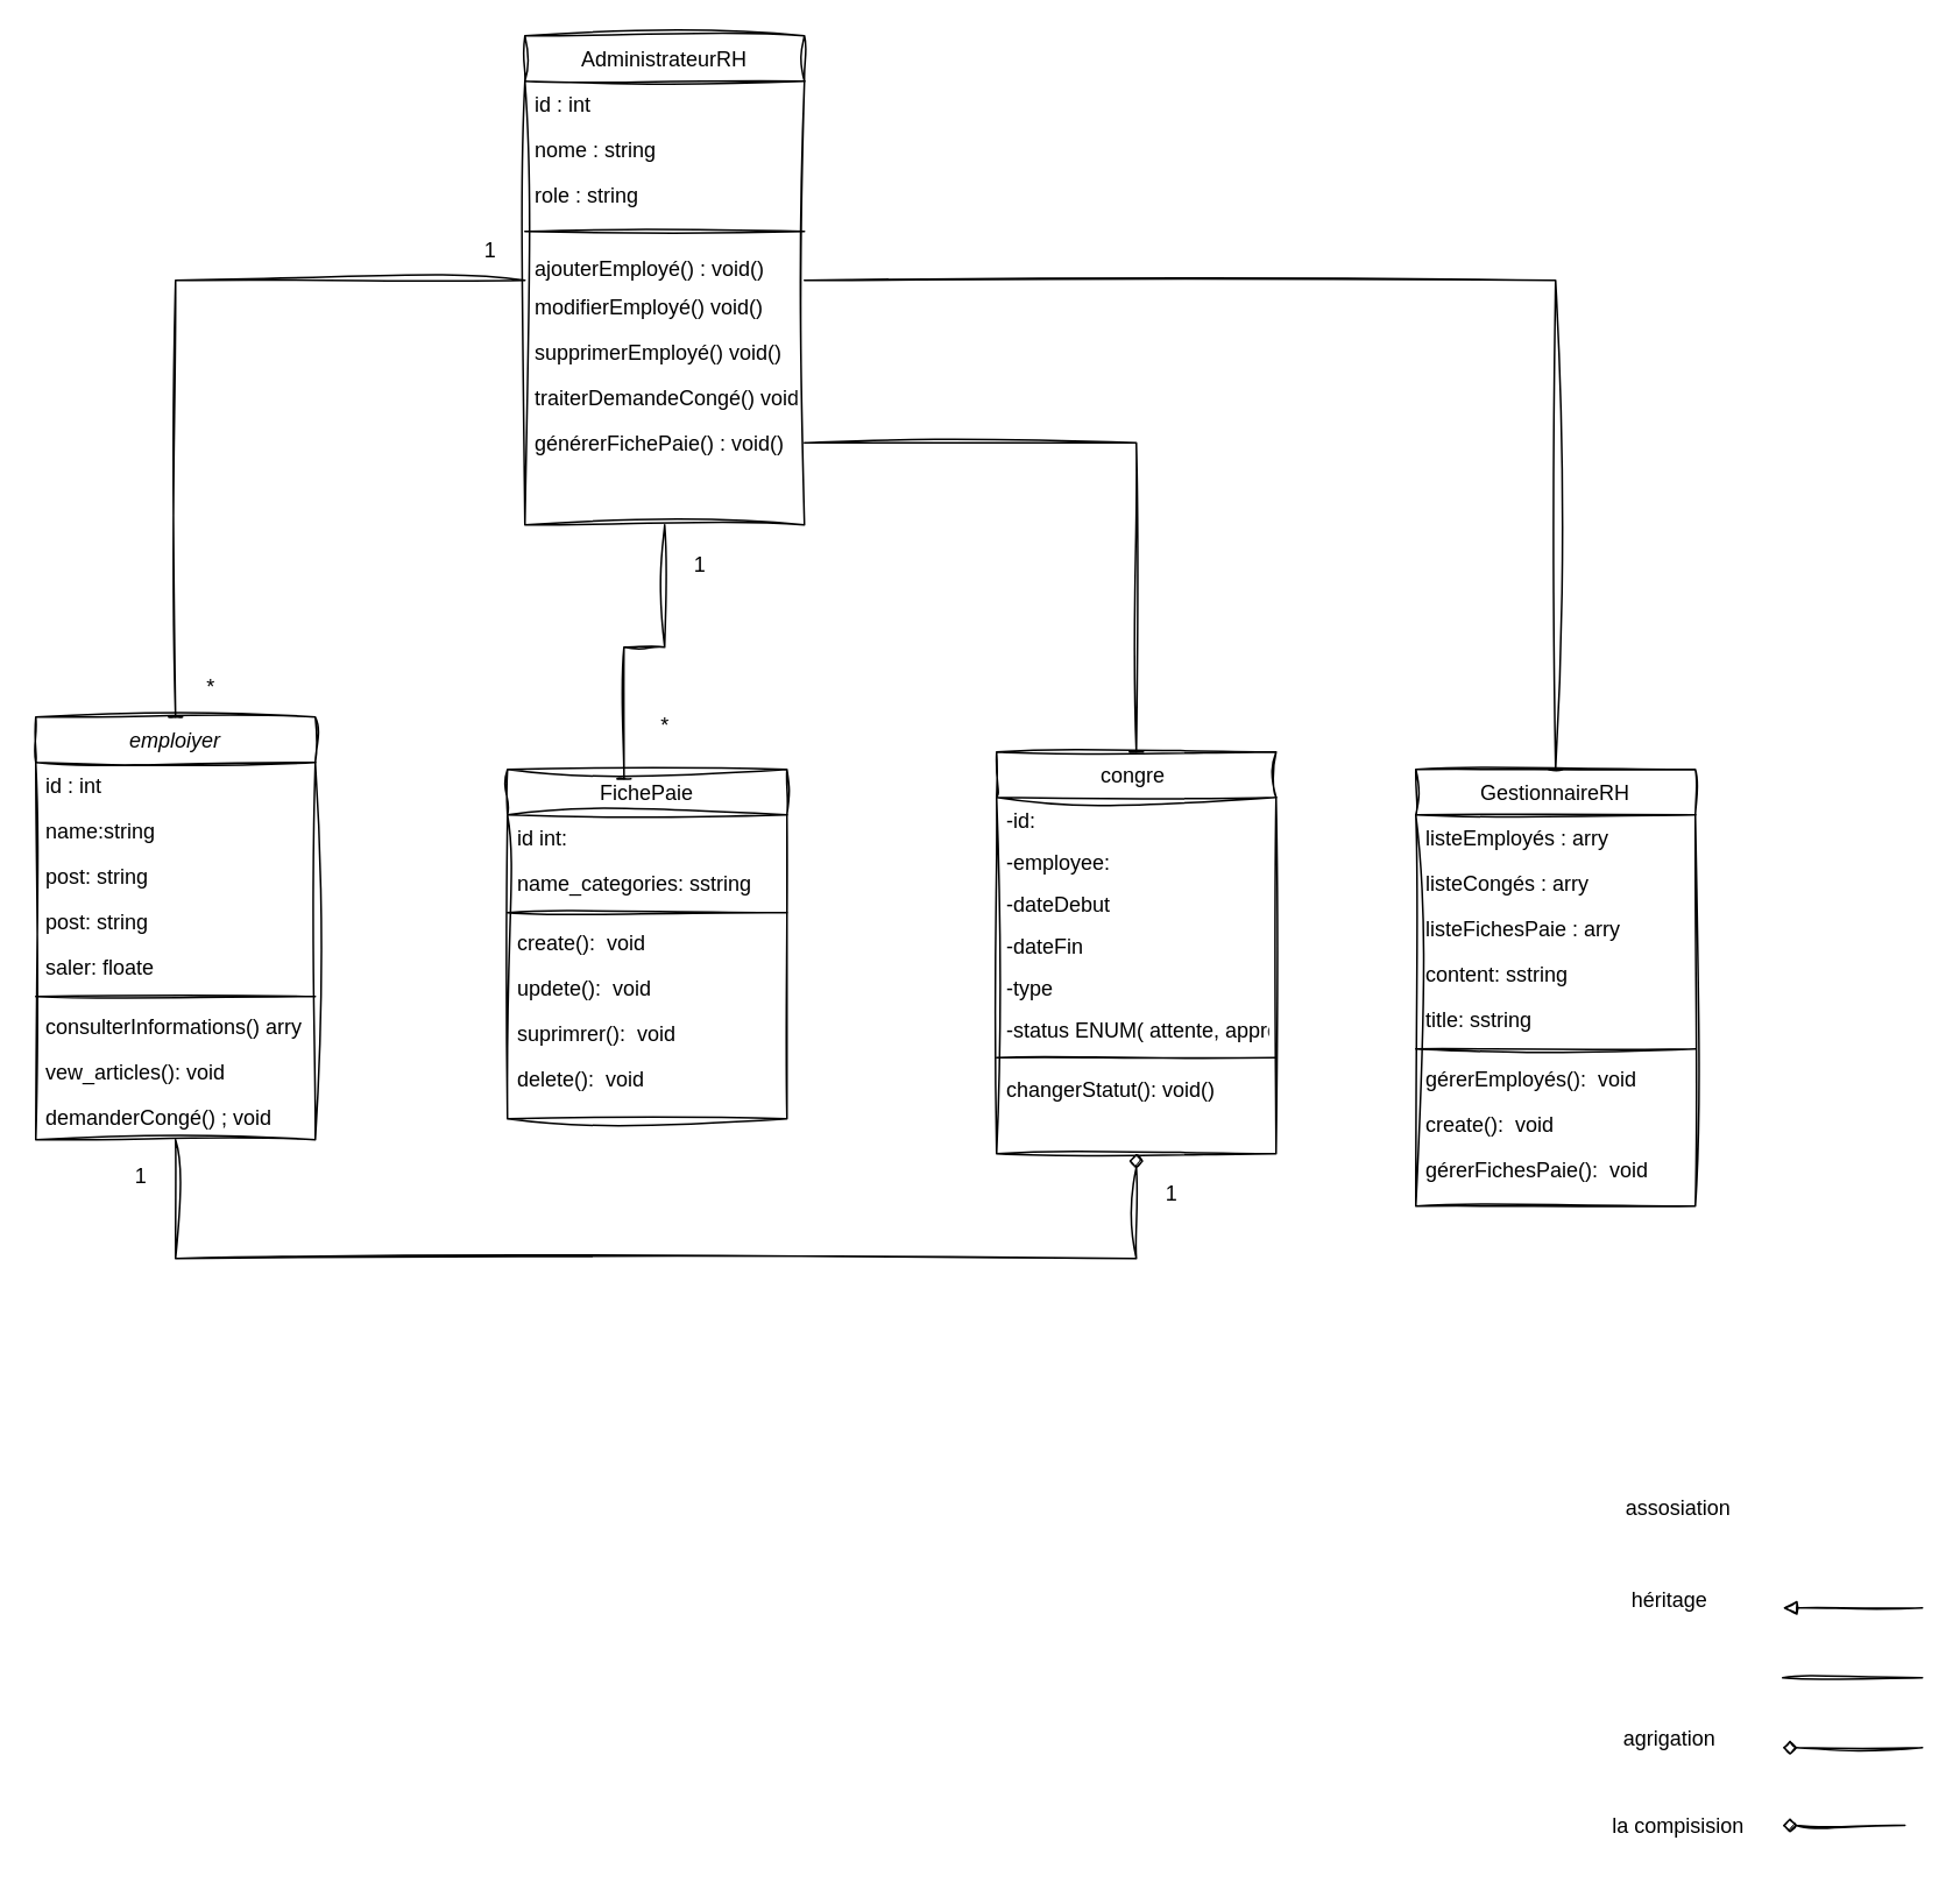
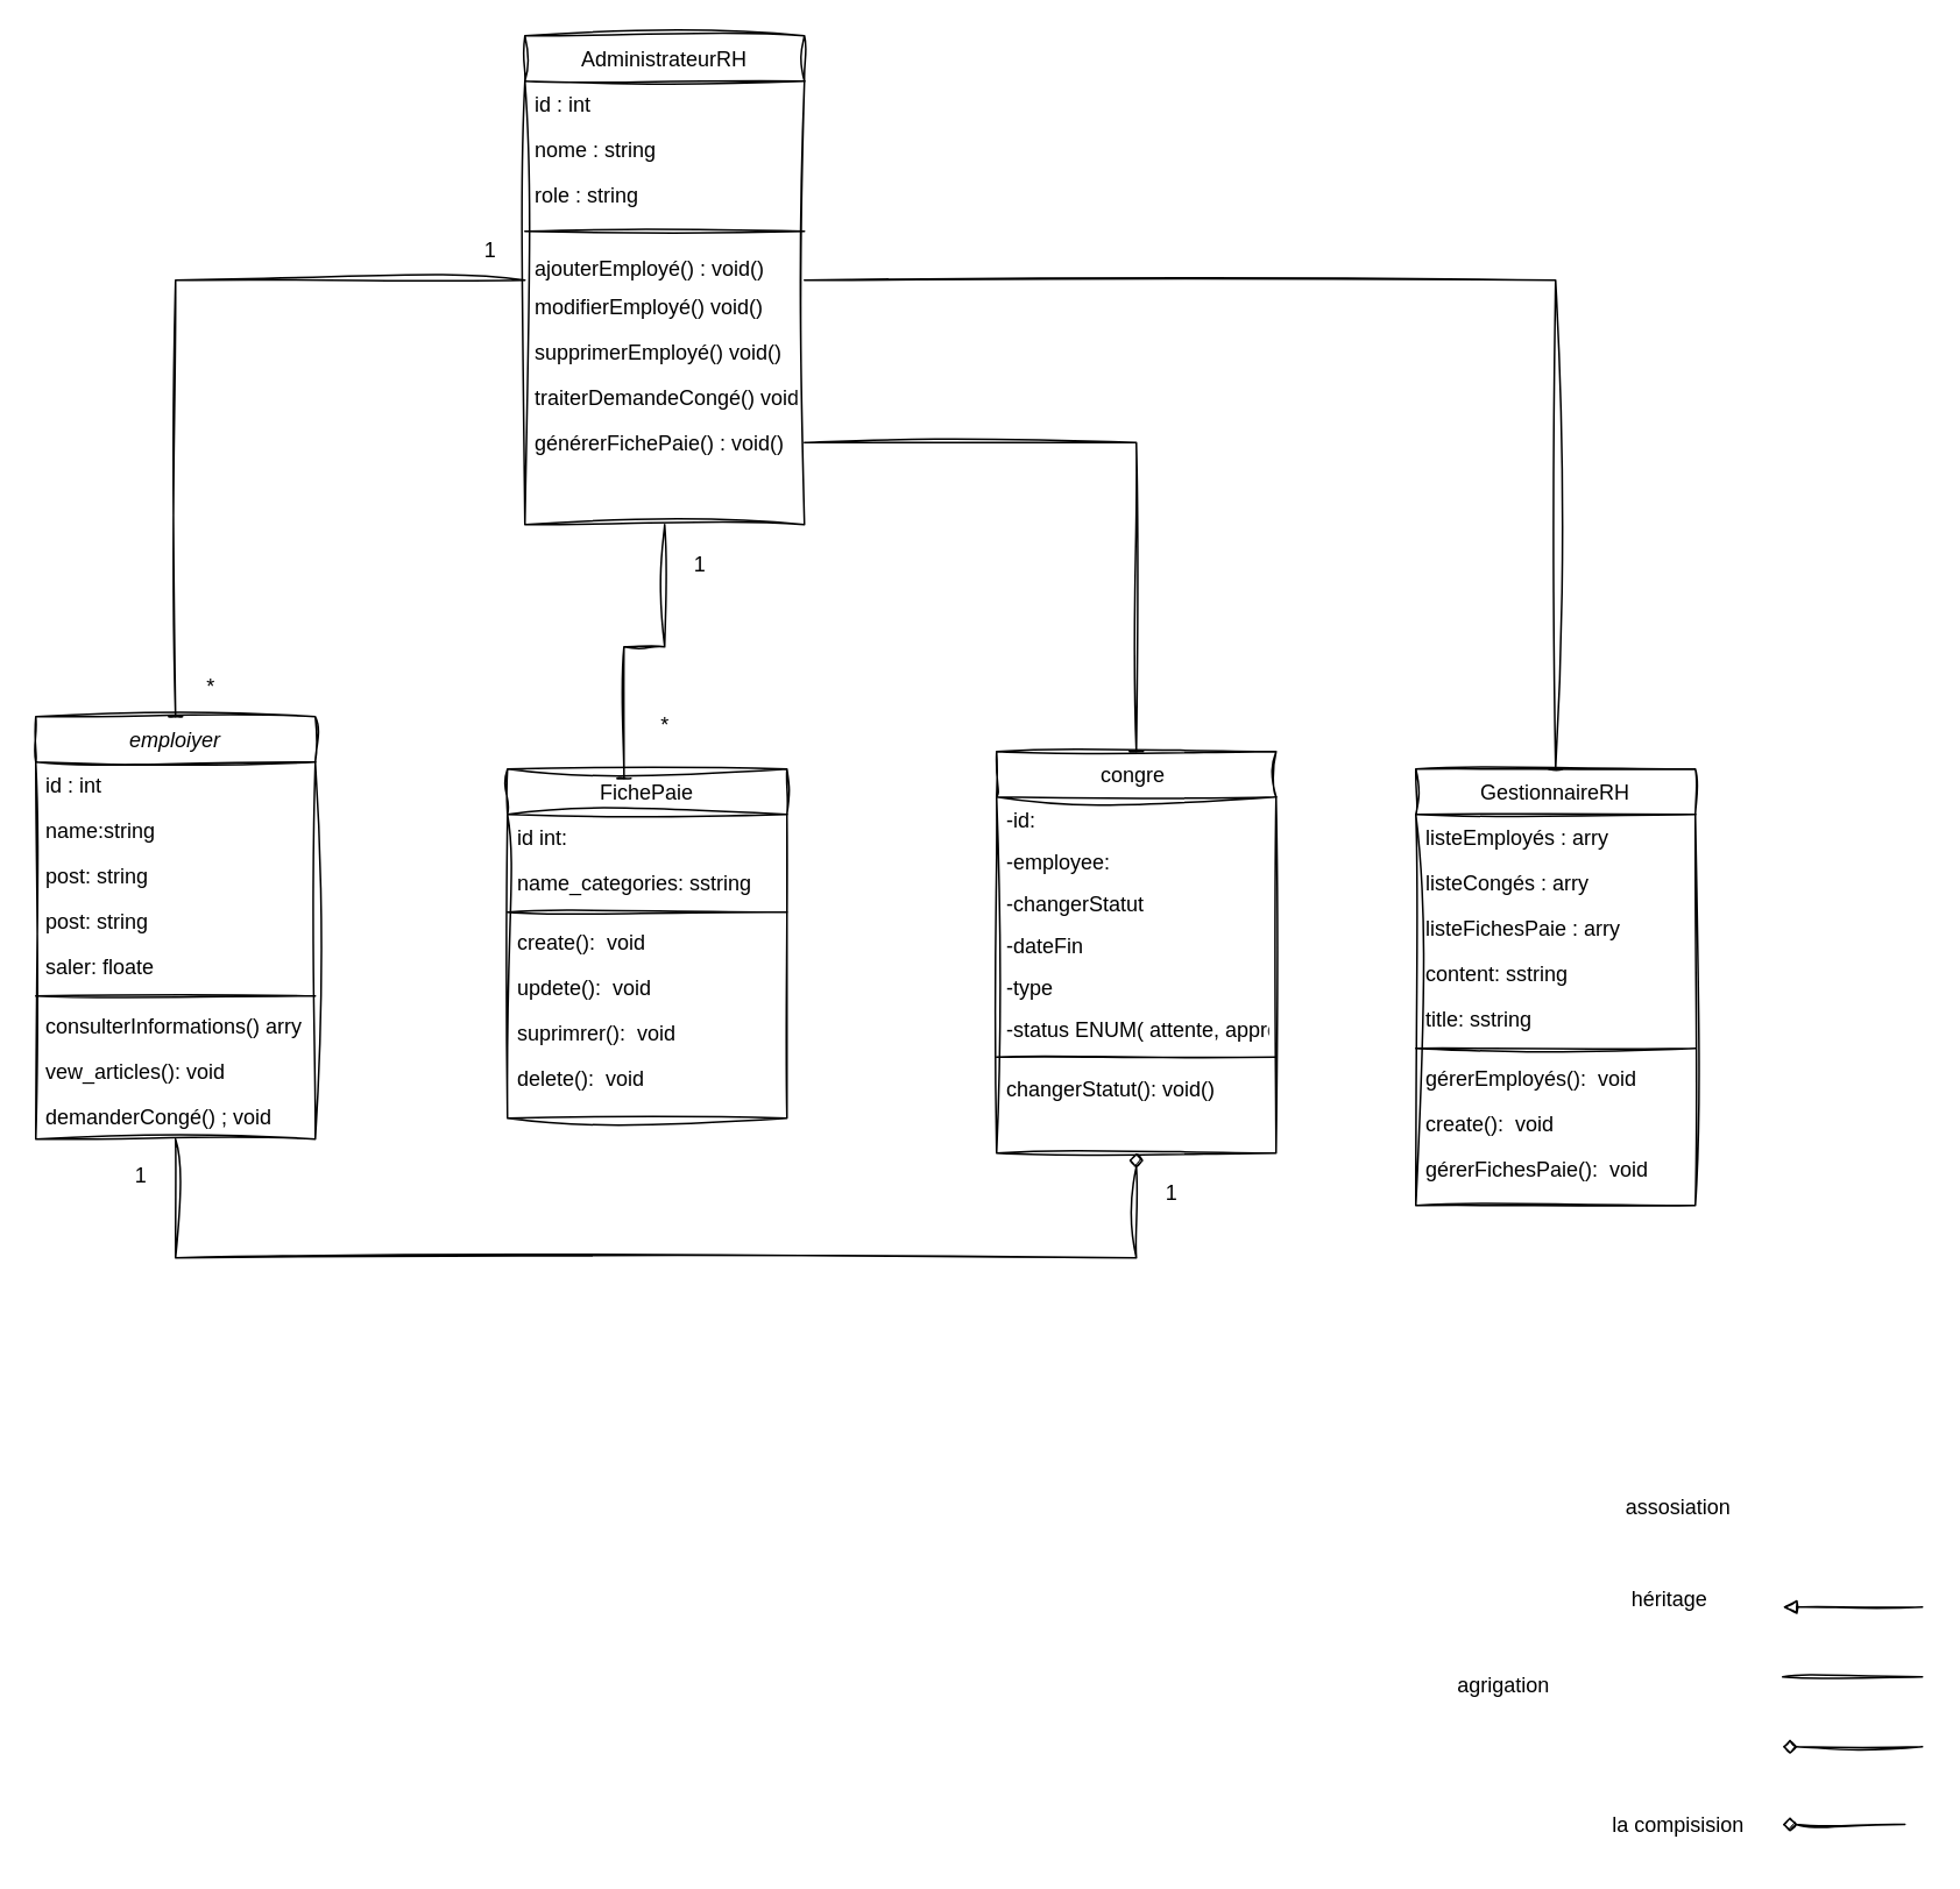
- <mxCell id="34" value="-dateDebut&#10;" style="text;align=left;verticalAlign=top;spacingLeft=4;spacingRight=4;overflow=hidden;rotatable=0;points=[[0,0.5],[1,0.5]];portConstraint=eastwest;sketch=1;curveFitting=1;jiggle=2;rounded=0;" parent="31" vertex="1"><mxGeometry y="74" width="160" height="24" as="geometry" /></mxCell>
+ <mxCell id="34" value="-changerStatut&#10;" style="text;align=left;verticalAlign=top;spacingLeft=4;spacingRight=4;overflow=hidden;rotatable=0;points=[[0,0.5],[1,0.5]];portConstraint=eastwest;sketch=1;curveFitting=1;jiggle=2;rounded=0;" parent="31" vertex="1"><mxGeometry y="74" width="160" height="24" as="geometry" /></mxCell>
- <mxCell id="57" value="agrigation" style="text;html=1;align=center;verticalAlign=middle;resizable=0;points=[];autosize=1;strokeColor=none;fillColor=none;sketch=1;curveFitting=1;jiggle=2;rounded=0;" parent="1" vertex="1"><mxGeometry x="915" y="980" width="80" height="30" as="geometry" /></mxCell>
+ <mxCell id="57" value="agrigation" style="text;html=1;align=center;verticalAlign=middle;resizable=0;points=[];autosize=1;strokeColor=none;fillColor=none;sketch=1;curveFitting=1;jiggle=2;rounded=0;" parent="1" vertex="1"><mxGeometry x="820" y="950" width="80" height="30" as="geometry" /></mxCell>
